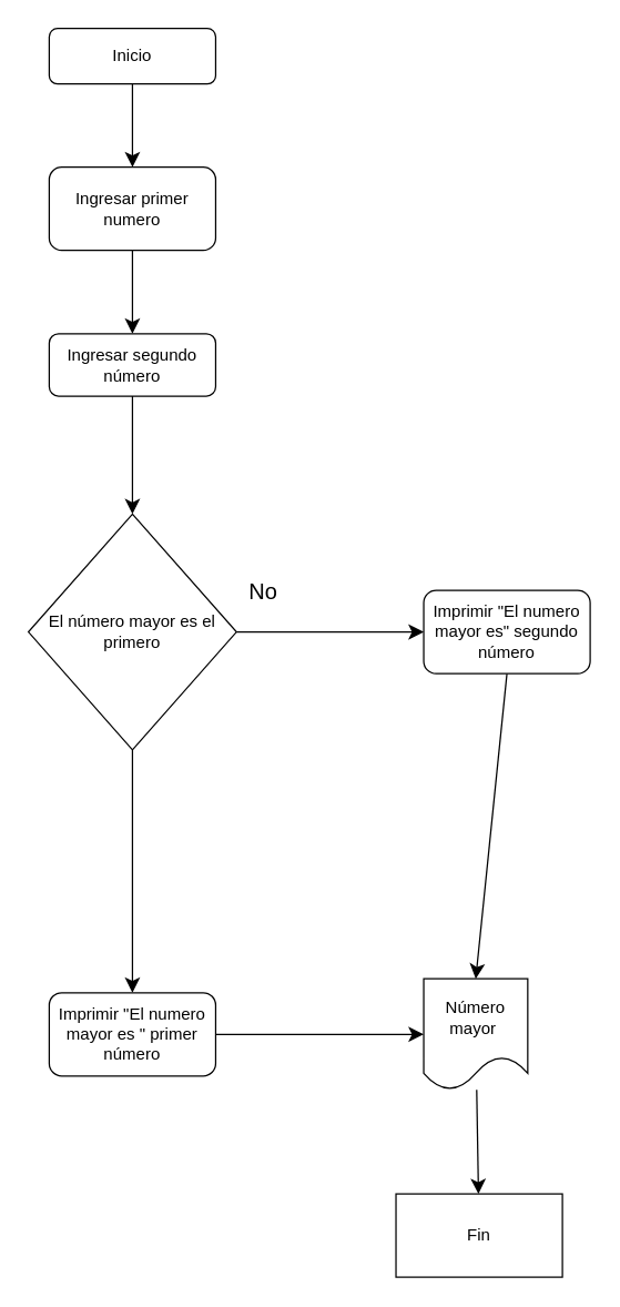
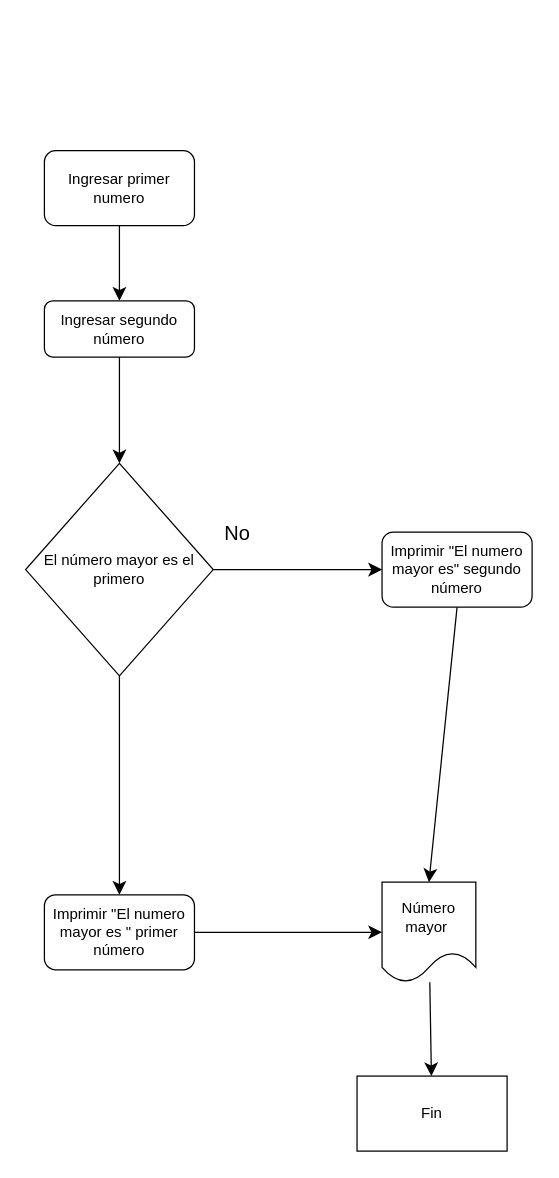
- <mxCell id="3" value="Inicio" style="rounded=1;whiteSpace=wrap;html=1;fontSize=12;glass=0;strokeWidth=1;shadow=0;" parent="1" vertex="1"><mxGeometry x="35" y="20" width="120" height="40" as="geometry" /></mxCell>
- <mxCell id="2" value="" style="edgeStyle=none;curved=1;rounded=0;orthogonalLoop=1;jettySize=auto;html=1;fontSize=12;startSize=8;endSize=8;" edge="1" parent="1" source="3" target="5"><mxGeometry relative="1" as="geometry" /></mxCell>
